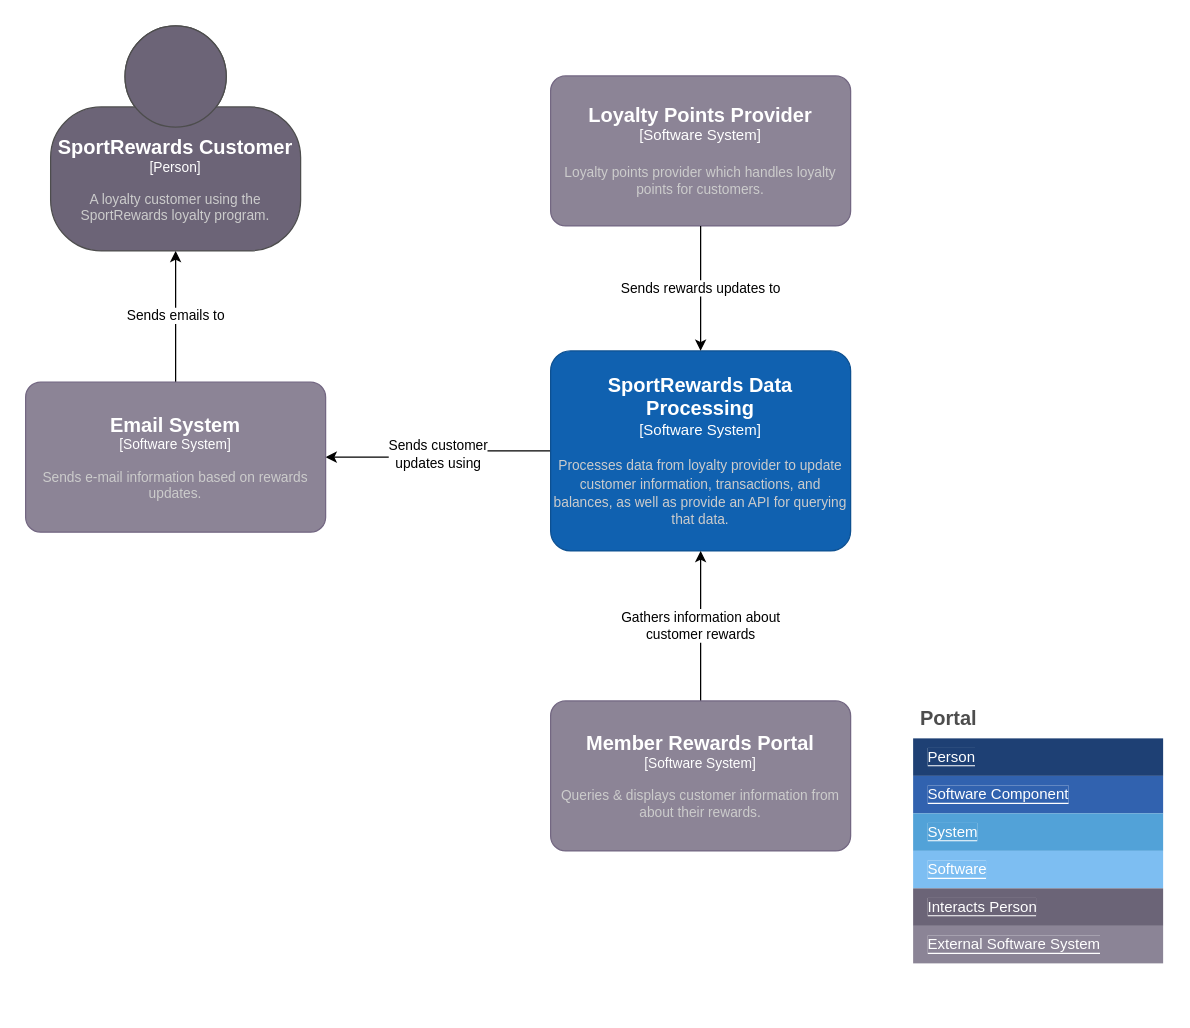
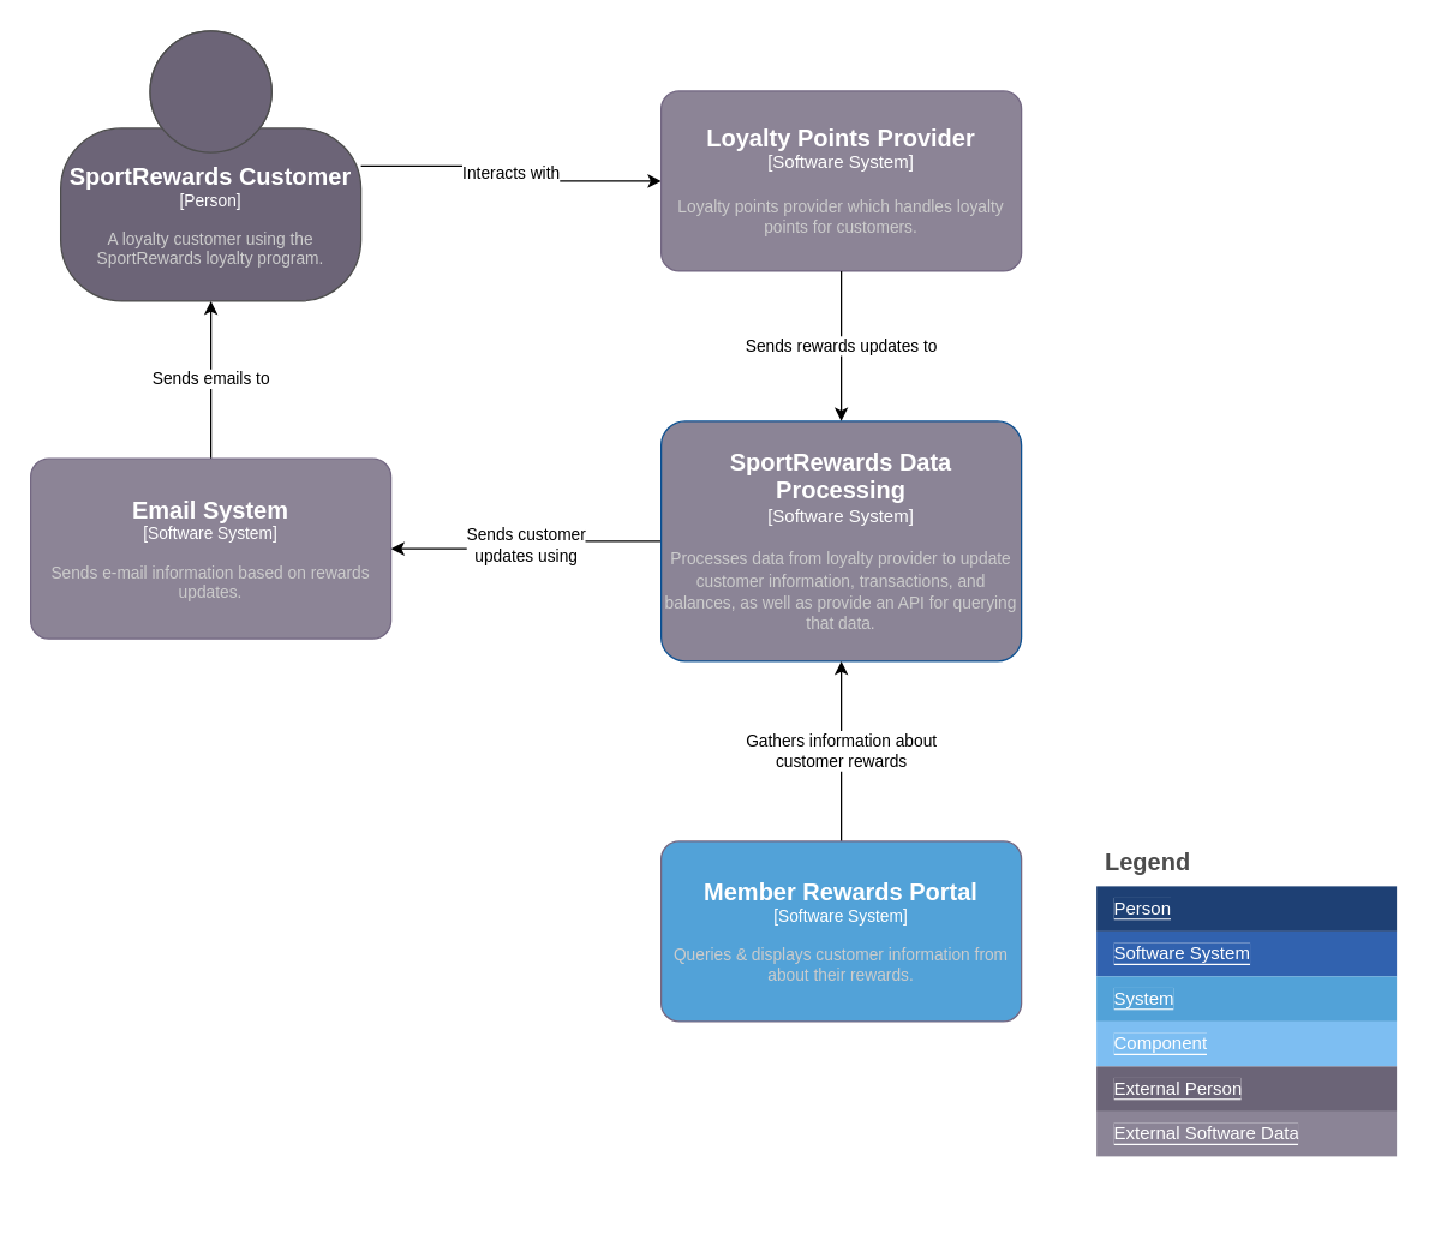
+ <mxCell id="2" value="Interacts with" style="edgeStyle=orthogonalEdgeStyle;rounded=1;orthogonalLoop=1;jettySize=auto;html=1;curved=0;" parent="1" source="3" target="4" edge="1"><mxGeometry relative="1" as="geometry" /></mxCell>
- <mxCell id="6" value="&lt;font style=&quot;font-size: 16px&quot;&gt;&lt;b&gt;SportRewards Data Processing&lt;/b&gt;&lt;/font&gt;&lt;div&gt;[Software System]&lt;/div&gt;&lt;br&gt;&lt;div&gt;&lt;font style=&quot;font-size: 11px&quot;&gt;&lt;font color=&quot;#cccccc&quot;&gt;Processes data from loyalty provider to update customer information, transactions, and balances, as well as provide an API for querying that data.&lt;/font&gt;&lt;/div&gt;" style="rounded=1;whiteSpace=wrap;html=1;labelBackgroundColor=none;fillColor=#1061B0;fontColor=#ffffff;align=center;arcSize=10;strokeColor=#0D5091;metaEdit=1;resizable=1;points=[[0.25,0,0],[0.5,0,0],[0.75,0,0],[1,0.25,0],[1,0.5,0],[1,0.75,0],[0.75,1,0],[0.5,1,0],[0.25,1,0],[0,0.75,0],[0,0.5,0],[0,0.25,0]];" parent="1" vertex="1"><mxGeometry x="440" y="280" width="240" height="160" as="geometry" /></mxCell>
+ <mxCell id="6" value="&lt;font style=&quot;font-size: 16px&quot;&gt;&lt;b&gt;SportRewards Data Processing&lt;/b&gt;&lt;/font&gt;&lt;div&gt;[Software System]&lt;/div&gt;&lt;br&gt;&lt;div&gt;&lt;font style=&quot;font-size: 11px&quot;&gt;&lt;font color=&quot;#cccccc&quot;&gt;Processes data from loyalty provider to update customer information, transactions, and balances, as well as provide an API for querying that data.&lt;/font&gt;&lt;/div&gt;" style="rounded=1;whiteSpace=wrap;html=1;labelBackgroundColor=none;fillColor=#8b8496;fontColor=#ffffff;align=center;arcSize=10;strokeColor=#0D5091;metaEdit=1;resizable=1;points=[[0.25,0,0],[0.5,0,0],[0.75,0,0],[1,0.25,0],[1,0.5,0],[1,0.75,0],[0.75,1,0],[0.5,1,0],[0.25,1,0],[0,0.75,0],[0,0.5,0],[0,0.25,0]];" parent="1" vertex="1"><mxGeometry x="440" y="280" width="240" height="160" as="geometry" /></mxCell>
- <mxCell id="13" value="Portal" style="shape=table;startSize=30;container=1;collapsible=0;childLayout=tableLayout;fontSize=16;align=left;verticalAlign=top;fillColor=none;strokeColor=none;fontColor=#4D4D4D;fontStyle=1;spacingLeft=6;spacing=0;resizable=0;fontFamily=Helvetica;labelBackgroundColor=default;" parent="12" vertex="1"><mxGeometry width="200" height="240" as="geometry" /></mxCell>
+ <mxCell id="13" value="Legend" style="shape=table;startSize=30;container=1;collapsible=0;childLayout=tableLayout;fontSize=16;align=left;verticalAlign=top;fillColor=none;strokeColor=none;fontColor=#4D4D4D;fontStyle=1;spacingLeft=6;spacing=0;resizable=0;fontFamily=Helvetica;labelBackgroundColor=default;" parent="12" vertex="1"><mxGeometry width="200" height="240" as="geometry" /></mxCell>
- <mxCell id="11" value="&lt;font style=&quot;font-size: 16px&quot;&gt;&lt;b&gt;Member Rewards Portal&lt;/b&gt;&lt;/font&gt;&lt;div&gt;[Software System]&lt;/div&gt;&lt;br&gt;&lt;div&gt;&lt;font style=&quot;font-size: 11px&quot;&gt;&lt;font color=&quot;#cccccc&quot;&gt;Queries &amp; displays customer information from about their rewards.&lt;/font&gt;&lt;/div&gt;" style="rounded=1;whiteSpace=wrap;html=1;labelBackgroundColor=none;fillColor=#8C8496;fontColor=#ffffff;align=center;arcSize=10;strokeColor=#736782;metaEdit=1;resizable=0;points=[[0.25,0,0],[0.5,0,0],[0.75,0,0],[1,0.25,0],[1,0.5,0],[1,0.75,0],[0.75,1,0],[0.5,1,0],[0.25,1,0],[0,0.75,0],[0,0.5,0],[0,0.25,0]];fontFamily=Helvetica;fontSize=11;" parent="1" vertex="1"><mxGeometry x="440" y="560" width="240" height="120" as="geometry" /></mxCell>
+ <mxCell id="11" value="&lt;font style=&quot;font-size: 16px&quot;&gt;&lt;b&gt;Member Rewards Portal&lt;/b&gt;&lt;/font&gt;&lt;div&gt;[Software System]&lt;/div&gt;&lt;br&gt;&lt;div&gt;&lt;font style=&quot;font-size: 11px&quot;&gt;&lt;font color=&quot;#cccccc&quot;&gt;Queries &amp; displays customer information from about their rewards.&lt;/font&gt;&lt;/div&gt;" style="rounded=1;whiteSpace=wrap;html=1;labelBackgroundColor=none;fillColor=#52a2d8;fontColor=#ffffff;align=center;arcSize=10;strokeColor=#736782;metaEdit=1;resizable=0;points=[[0.25,0,0],[0.5,0,0],[0.75,0,0],[1,0.25,0],[1,0.5,0],[1,0.75,0],[0.75,1,0],[0.5,1,0],[0.25,1,0],[0,0.75,0],[0,0.5,0],[0,0.25,0]];fontFamily=Helvetica;fontSize=11;" parent="1" vertex="1"><mxGeometry x="440" y="560" width="240" height="120" as="geometry" /></mxCell>
- <mxCell id="17" value="&lt;span style=&quot;background-color: light-dark(rgb(49, 98, 175), rgb(237, 237, 237));&quot;&gt;Software Component&lt;/span&gt;" style="shape=partialRectangle;html=1;whiteSpace=wrap;connectable=0;strokeColor=inherit;overflow=hidden;fillColor=#3162AF;top=0;left=0;bottom=0;right=0;pointerEvents=1;fontSize=12;align=left;fontColor=#FFFFFF;gradientColor=none;spacingLeft=10;spacingRight=4;fontFamily=Helvetica;labelBackgroundColor=default;" parent="16" vertex="1"><mxGeometry width="200" height="30" as="geometry"><mxRectangle width="200" height="30" as="alternateBounds" /></mxGeometry></mxCell>
+ <mxCell id="17" value="&lt;span style=&quot;background-color: light-dark(rgb(49, 98, 175), rgb(237, 237, 237));&quot;&gt;Software System&lt;/span&gt;" style="shape=partialRectangle;html=1;whiteSpace=wrap;connectable=0;strokeColor=inherit;overflow=hidden;fillColor=#3162AF;top=0;left=0;bottom=0;right=0;pointerEvents=1;fontSize=12;align=left;fontColor=#FFFFFF;gradientColor=none;spacingLeft=10;spacingRight=4;fontFamily=Helvetica;labelBackgroundColor=default;" parent="16" vertex="1"><mxGeometry width="200" height="30" as="geometry"><mxRectangle width="200" height="30" as="alternateBounds" /></mxGeometry></mxCell>
- <mxCell id="21" value="&lt;span style=&quot;background-color: light-dark(rgb(125, 190, 242), rgb(237, 237, 237));&quot;&gt;Software&lt;/span&gt;" style="shape=partialRectangle;html=1;whiteSpace=wrap;connectable=0;strokeColor=inherit;overflow=hidden;fillColor=#7dbef2;top=0;left=0;bottom=0;right=0;pointerEvents=1;fontSize=12;align=left;fontColor=#FFFFFF;gradientColor=none;spacingLeft=10;spacingRight=4;fontFamily=Helvetica;labelBackgroundColor=default;" parent="20" vertex="1"><mxGeometry width="200" height="30" as="geometry"><mxRectangle width="200" height="30" as="alternateBounds" /></mxGeometry></mxCell>
+ <mxCell id="21" value="&lt;span style=&quot;background-color: light-dark(rgb(125, 190, 242), rgb(237, 237, 237));&quot;&gt;Component&lt;/span&gt;" style="shape=partialRectangle;html=1;whiteSpace=wrap;connectable=0;strokeColor=inherit;overflow=hidden;fillColor=#7dbef2;top=0;left=0;bottom=0;right=0;pointerEvents=1;fontSize=12;align=left;fontColor=#FFFFFF;gradientColor=none;spacingLeft=10;spacingRight=4;fontFamily=Helvetica;labelBackgroundColor=default;" parent="20" vertex="1"><mxGeometry width="200" height="30" as="geometry"><mxRectangle width="200" height="30" as="alternateBounds" /></mxGeometry></mxCell>
- <mxCell id="23" value="&lt;span style=&quot;background-color: light-dark(rgb(107, 100, 119), rgb(237, 237, 237));&quot;&gt;Interacts Person&lt;/span&gt;" style="shape=partialRectangle;html=1;whiteSpace=wrap;connectable=0;strokeColor=inherit;overflow=hidden;fillColor=#6b6477;top=0;left=0;bottom=0;right=0;pointerEvents=1;fontSize=12;align=left;fontColor=#FFFFFF;gradientColor=none;spacingLeft=10;spacingRight=4;fontFamily=Helvetica;labelBackgroundColor=default;" parent="22" vertex="1"><mxGeometry width="200" height="30" as="geometry"><mxRectangle width="200" height="30" as="alternateBounds" /></mxGeometry></mxCell>
+ <mxCell id="23" value="&lt;span style=&quot;background-color: light-dark(rgb(107, 100, 119), rgb(237, 237, 237));&quot;&gt;External Person&lt;/span&gt;" style="shape=partialRectangle;html=1;whiteSpace=wrap;connectable=0;strokeColor=inherit;overflow=hidden;fillColor=#6b6477;top=0;left=0;bottom=0;right=0;pointerEvents=1;fontSize=12;align=left;fontColor=#FFFFFF;gradientColor=none;spacingLeft=10;spacingRight=4;fontFamily=Helvetica;labelBackgroundColor=default;" parent="22" vertex="1"><mxGeometry width="200" height="30" as="geometry"><mxRectangle width="200" height="30" as="alternateBounds" /></mxGeometry></mxCell>
- <mxCell id="25" value="&lt;span style=&quot;background-color: light-dark(rgb(139, 132, 150), rgb(237, 237, 237));&quot;&gt;External Software System&lt;/span&gt;" style="shape=partialRectangle;html=1;whiteSpace=wrap;connectable=0;strokeColor=inherit;overflow=hidden;fillColor=#8b8496;top=0;left=0;bottom=0;right=0;pointerEvents=1;fontSize=12;align=left;fontColor=#FFFFFF;gradientColor=none;spacingLeft=10;spacingRight=4;fontFamily=Helvetica;labelBackgroundColor=default;" parent="24" vertex="1"><mxGeometry width="200" height="30" as="geometry"><mxRectangle width="200" height="30" as="alternateBounds" /></mxGeometry></mxCell>
+ <mxCell id="25" value="&lt;span style=&quot;background-color: light-dark(rgb(139, 132, 150), rgb(237, 237, 237));&quot;&gt;External Software Data&lt;/span&gt;" style="shape=partialRectangle;html=1;whiteSpace=wrap;connectable=0;strokeColor=inherit;overflow=hidden;fillColor=#8b8496;top=0;left=0;bottom=0;right=0;pointerEvents=1;fontSize=12;align=left;fontColor=#FFFFFF;gradientColor=none;spacingLeft=10;spacingRight=4;fontFamily=Helvetica;labelBackgroundColor=default;" parent="24" vertex="1"><mxGeometry width="200" height="30" as="geometry"><mxRectangle width="200" height="30" as="alternateBounds" /></mxGeometry></mxCell>
